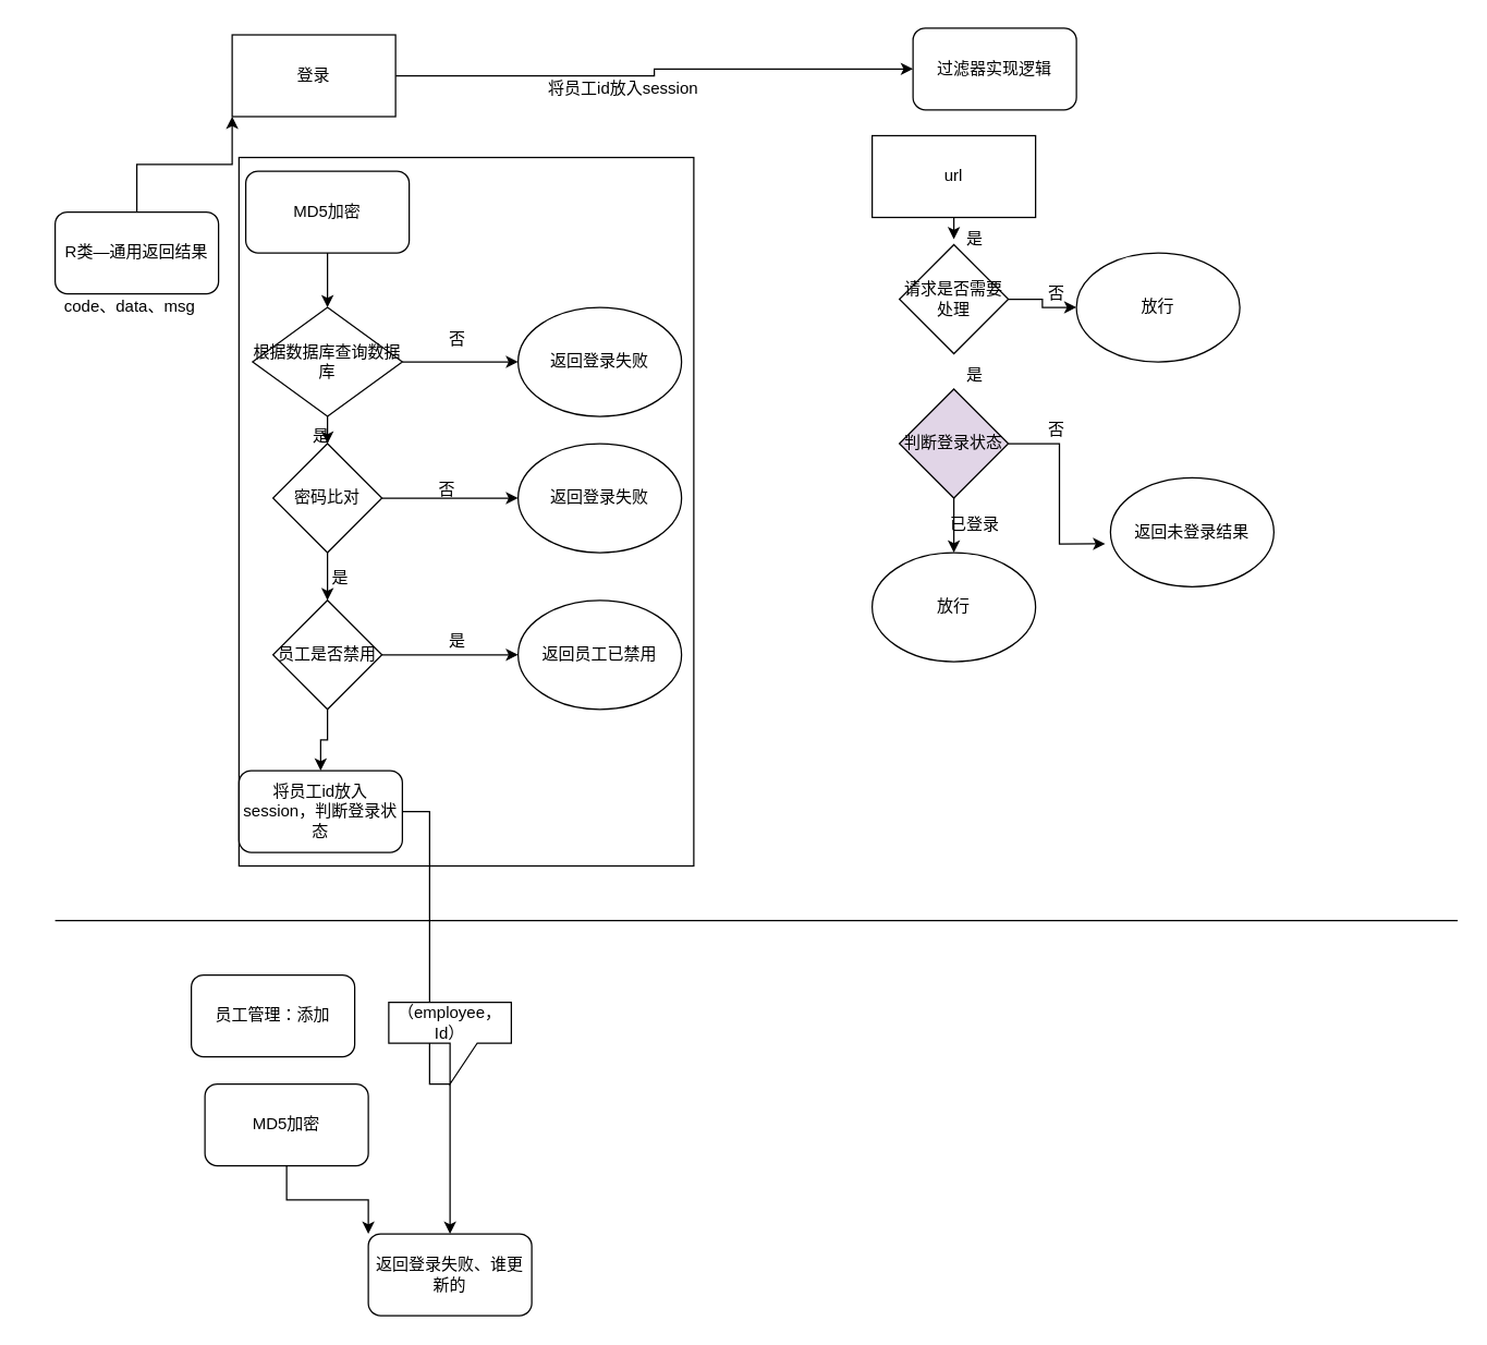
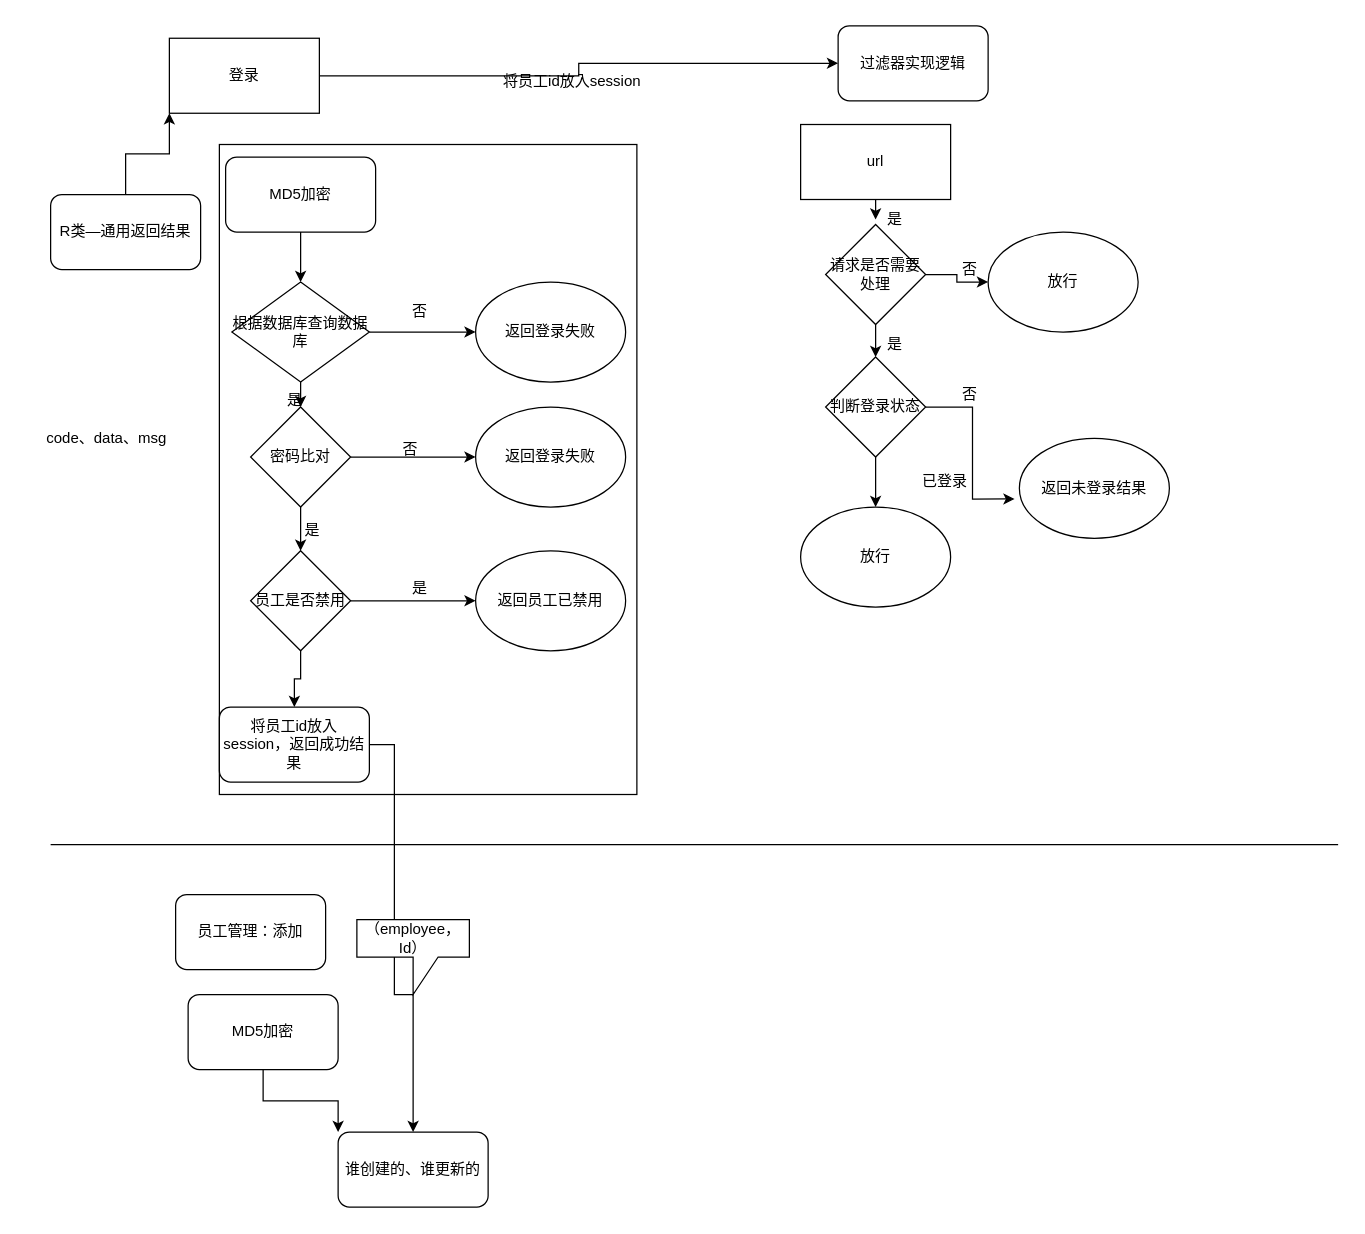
- <mxCell id="4" value="登录" style="rounded=0;whiteSpace=wrap;html=1;" vertex="1" parent="1"><mxGeometry x="170" y="25" width="120" height="60" as="geometry" /></mxCell>
+ <mxCell id="4" value="登录" style="rounded=0;whiteSpace=wrap;html=1;" vertex="1" parent="1"><mxGeometry x="135" y="30" width="120" height="60" as="geometry" /></mxCell>
- <mxCell id="5" value="code、data、msg" style="text;html=1;strokeColor=none;fillColor=none;align=center;verticalAlign=middle;whiteSpace=wrap;rounded=0;" vertex="1" parent="1"><mxGeometry x="20" y="215" width="150" height="20" as="geometry" /></mxCell>
+ <mxCell id="5" value="code、data、msg" style="text;html=1;strokeColor=none;fillColor=none;align=center;verticalAlign=middle;whiteSpace=wrap;rounded=0;" vertex="1" parent="1"><mxGeometry x="10" y="340" width="150" height="20" as="geometry" /></mxCell>
+ <mxCell id="35" style="edgeStyle=orthogonalEdgeStyle;rounded=0;orthogonalLoop=1;jettySize=auto;html=1;exitX=0.5;exitY=1;exitDx=0;exitDy=0;entryX=0.5;entryY=0;entryDx=0;entryDy=0;" edge="1" parent="1" source="37" target="40"><mxGeometry relative="1" as="geometry" /></mxCell>
- <mxCell id="40" value="判断登录状态" style="rhombus;whiteSpace=wrap;html=1;fillColor=#e1d5e7;" vertex="1" parent="1"><mxGeometry x="660" y="285" width="80" height="80" as="geometry" /></mxCell>
+ <mxCell id="40" value="判断登录状态" style="rhombus;whiteSpace=wrap;html=1;" vertex="1" parent="1"><mxGeometry x="660" y="285" width="80" height="80" as="geometry" /></mxCell>
- <mxCell id="46" value="已登录" style="text;html=1;align=center;verticalAlign=middle;resizable=0;points=[];autosize=1;" vertex="1" parent="1"><mxGeometry x="690" y="375" width="50" height="20" as="geometry" /></mxCell>
+ <mxCell id="46" value="已登录" style="text;html=1;align=center;verticalAlign=middle;resizable=0;points=[];autosize=1;" vertex="1" parent="1"><mxGeometry x="730" y="375" width="50" height="20" as="geometry" /></mxCell>
- <mxCell id="10" value="将员工id放入session，判断登录状态" style="rounded=1;whiteSpace=wrap;html=1;" vertex="1" parent="1"><mxGeometry x="175" y="565" width="120" height="60" as="geometry" /></mxCell>
+ <mxCell id="10" value="将员工id放入session，返回成功结果" style="rounded=1;whiteSpace=wrap;html=1;" vertex="1" parent="1"><mxGeometry x="175" y="565" width="120" height="60" as="geometry" /></mxCell>
- <mxCell id="50" value="返回登录失败、谁更新的" style="rounded=1;whiteSpace=wrap;html=1;" vertex="1" parent="1"><mxGeometry x="270" y="905" width="120" height="60" as="geometry" /></mxCell>
+ <mxCell id="50" value="谁创建的、谁更新的" style="rounded=1;whiteSpace=wrap;html=1;" vertex="1" parent="1"><mxGeometry x="270" y="905" width="120" height="60" as="geometry" /></mxCell>
